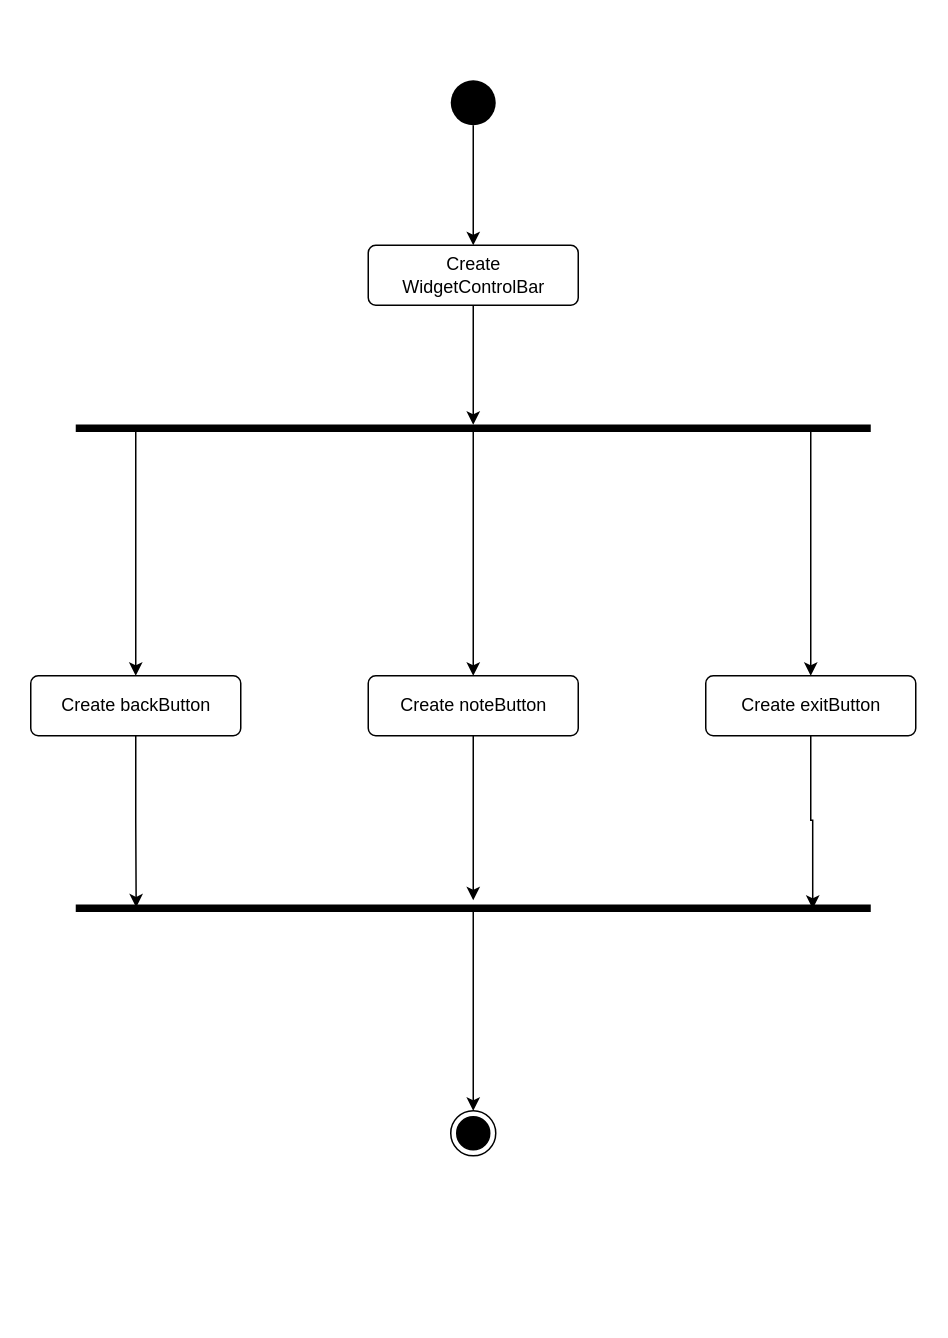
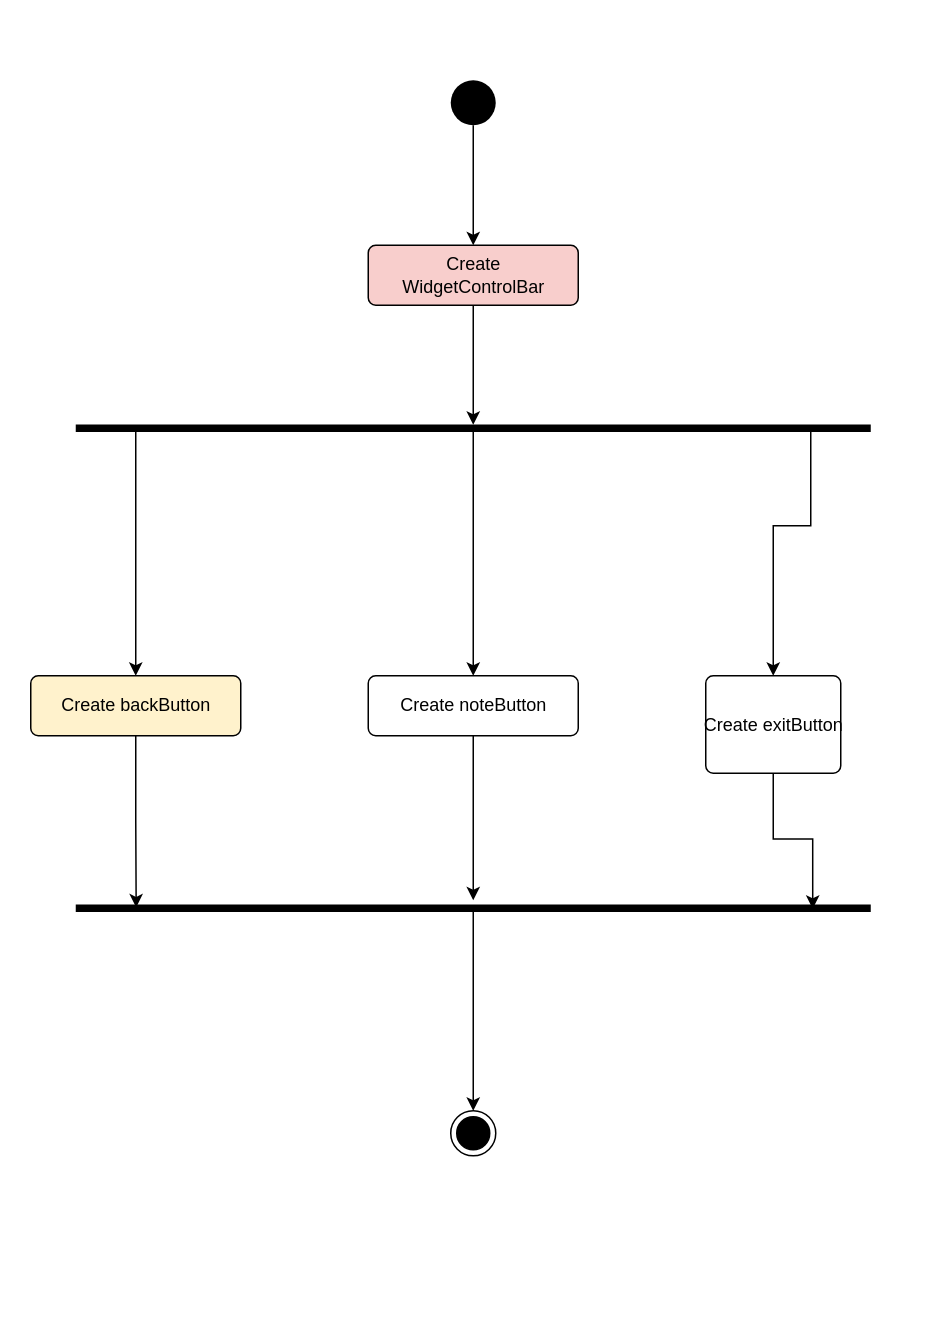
- <mxCell id="18" value="Create &lt;br&gt;WidgetControlBar" style="html=1;align=center;verticalAlign=middle;rounded=1;absoluteArcSize=1;arcSize=10;dashed=0;" parent="1" vertex="1"><mxGeometry x="245" y="163" width="140" height="40" as="geometry" /></mxCell>
+ <mxCell id="18" value="Create &lt;br&gt;WidgetControlBar" style="html=1;align=center;verticalAlign=middle;rounded=1;absoluteArcSize=1;arcSize=10;dashed=0;fillColor=#f8cecc;" parent="1" vertex="1"><mxGeometry x="245" y="163" width="140" height="40" as="geometry" /></mxCell>
- <mxCell id="5" value="Create backButton" style="html=1;align=center;verticalAlign=middle;rounded=1;absoluteArcSize=1;arcSize=10;dashed=0;" parent="1" vertex="1"><mxGeometry x="20" y="450" width="140" height="40" as="geometry" /></mxCell>
+ <mxCell id="5" value="Create backButton" style="html=1;align=center;verticalAlign=middle;rounded=1;absoluteArcSize=1;arcSize=10;dashed=0;fillColor=#fff2cc;" parent="1" vertex="1"><mxGeometry x="20" y="450" width="140" height="40" as="geometry" /></mxCell>
- <mxCell id="13" value="Create exitButton" style="html=1;align=center;verticalAlign=middle;rounded=1;absoluteArcSize=1;arcSize=10;dashed=0;" parent="1" vertex="1"><mxGeometry x="470" y="450" width="140" height="40" as="geometry" /></mxCell>
+ <mxCell id="13" value="Create exitButton" style="html=1;align=center;verticalAlign=middle;rounded=1;absoluteArcSize=1;arcSize=10;dashed=0;" parent="1" vertex="1"><mxGeometry x="470" y="450" width="90" height="65" as="geometry" /></mxCell>
